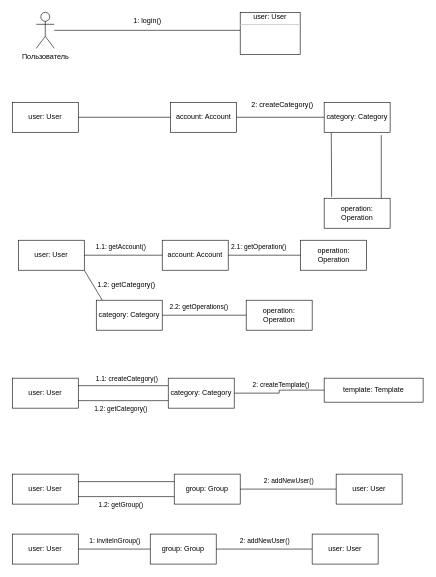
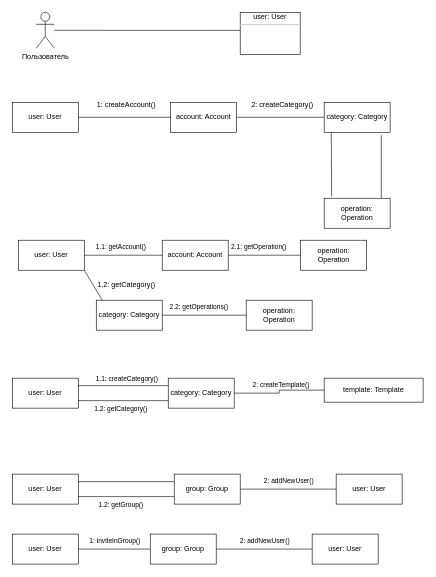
- <mxCell id="5" value="1: login()" style="text;html=1;align=center;verticalAlign=middle;resizable=0;points=[];autosize=1;strokeColor=none;fillColor=none;" parent="1" vertex="1"><mxGeometry x="210" y="20" width="70" height="30" as="geometry" /></mxCell>
+ <mxCell id="9" value="1: createAccount()" style="text;html=1;align=center;verticalAlign=middle;resizable=0;points=[];autosize=1;strokeColor=none;fillColor=none;" parent="1" vertex="1"><mxGeometry x="150" y="160" width="120" height="30" as="geometry" /></mxCell>
